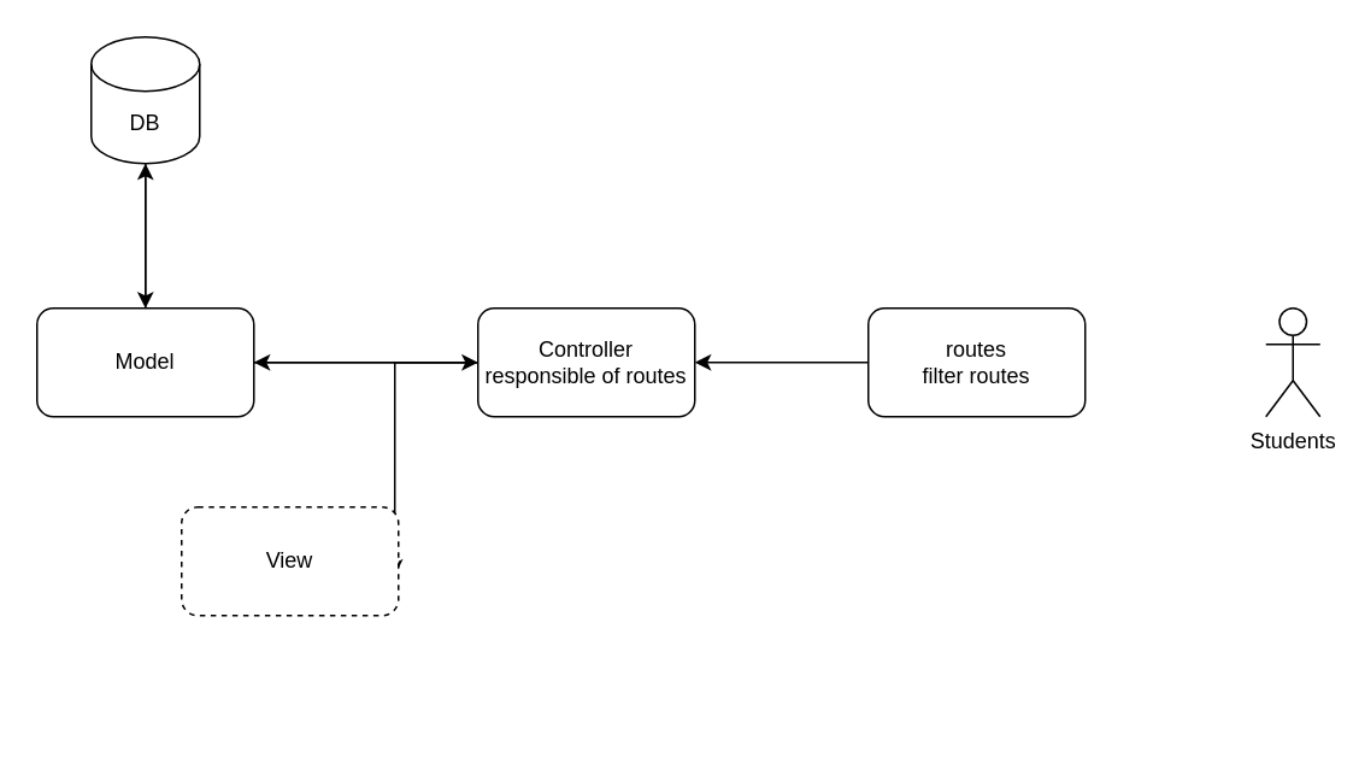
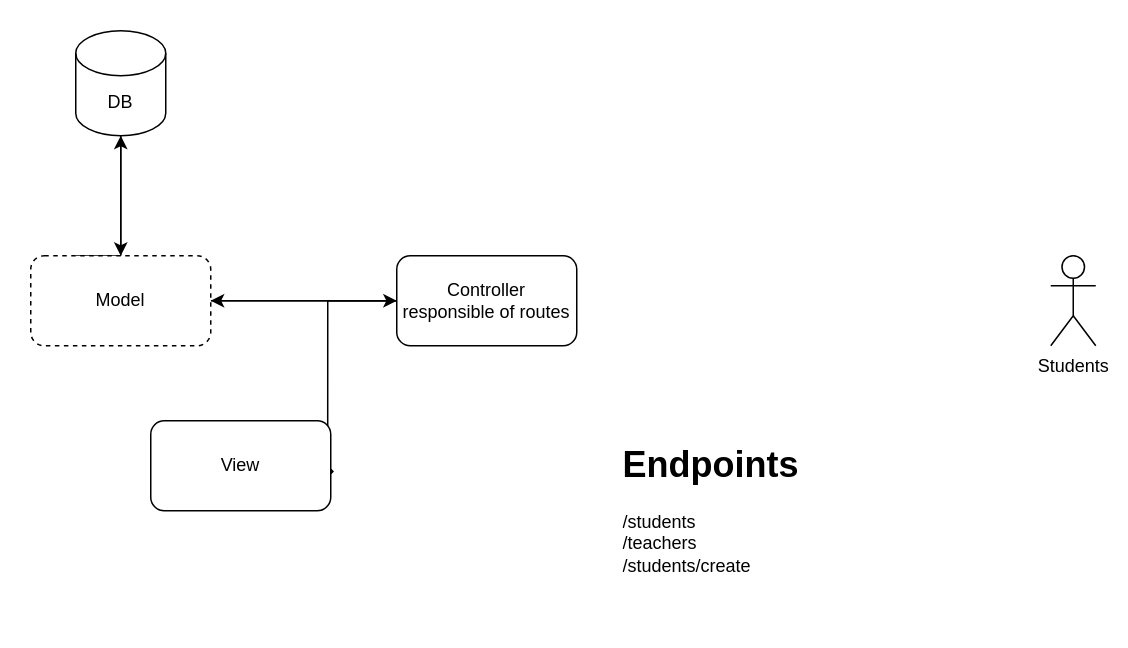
- <mxCell id="11" value="Model" style="rounded=1;whiteSpace=wrap;html=1;" vertex="1" parent="1"><mxGeometry x="20" y="170" width="120" height="60" as="geometry" /></mxCell>
+ <mxCell id="11" value="Model" style="rounded=1;whiteSpace=wrap;html=1;dashed=1;" vertex="1" parent="1"><mxGeometry x="20" y="170" width="120" height="60" as="geometry" /></mxCell>
- <mxCell id="2" style="edgeStyle=orthogonalEdgeStyle;rounded=0;orthogonalLoop=1;jettySize=auto;html=1;" edge="1" parent="1" source="3" target="8"><mxGeometry relative="1" as="geometry" /></mxCell>
- <mxCell id="3" value="routes&lt;br&gt;filter routes" style="rounded=1;whiteSpace=wrap;html=1;" vertex="1" parent="1"><mxGeometry x="480" y="170" width="120" height="60" as="geometry" /></mxCell>
- <mxCell id="7" style="edgeStyle=orthogonalEdgeStyle;rounded=0;orthogonalLoop=1;jettySize=auto;html=1;entryX=0.983;entryY=0.633;entryDx=0;entryDy=0;entryPerimeter=0;" edge="1" parent="1" source="8" target="14"><mxGeometry relative="1" as="geometry" /></mxCell>
+ <mxCell id="7" style="edgeStyle=orthogonalEdgeStyle;rounded=0;orthogonalLoop=1;jettySize=auto;html=1;entryX=0.983;entryY=0.633;entryDx=0;entryDy=0;entryPerimeter=0;endArrow=diamond;" edge="1" parent="1" source="8" target="14"><mxGeometry relative="1" as="geometry" /></mxCell>
- <mxCell id="14" value="View" style="rounded=1;whiteSpace=wrap;html=1;dashed=1;" vertex="1" parent="1"><mxGeometry x="100" y="280" width="120" height="60" as="geometry" /></mxCell>
+ <mxCell id="14" value="View" style="rounded=1;whiteSpace=wrap;html=1;" vertex="1" parent="1"><mxGeometry x="100" y="280" width="120" height="60" as="geometry" /></mxCell>
+ <mxCell id="5" value="&lt;h1&gt;Endpoints&lt;/h1&gt;&lt;div&gt;/students&lt;/div&gt;&lt;div&gt;/teachers&lt;/div&gt;&lt;div&gt;/students/create&lt;/div&gt;" style="text;html=1;strokeColor=none;fillColor=none;spacing=5;spacingTop=-20;whiteSpace=wrap;overflow=hidden;rounded=0;" vertex="1" parent="1"><mxGeometry x="410" y="290" width="190" height="120" as="geometry" /></mxCell>
